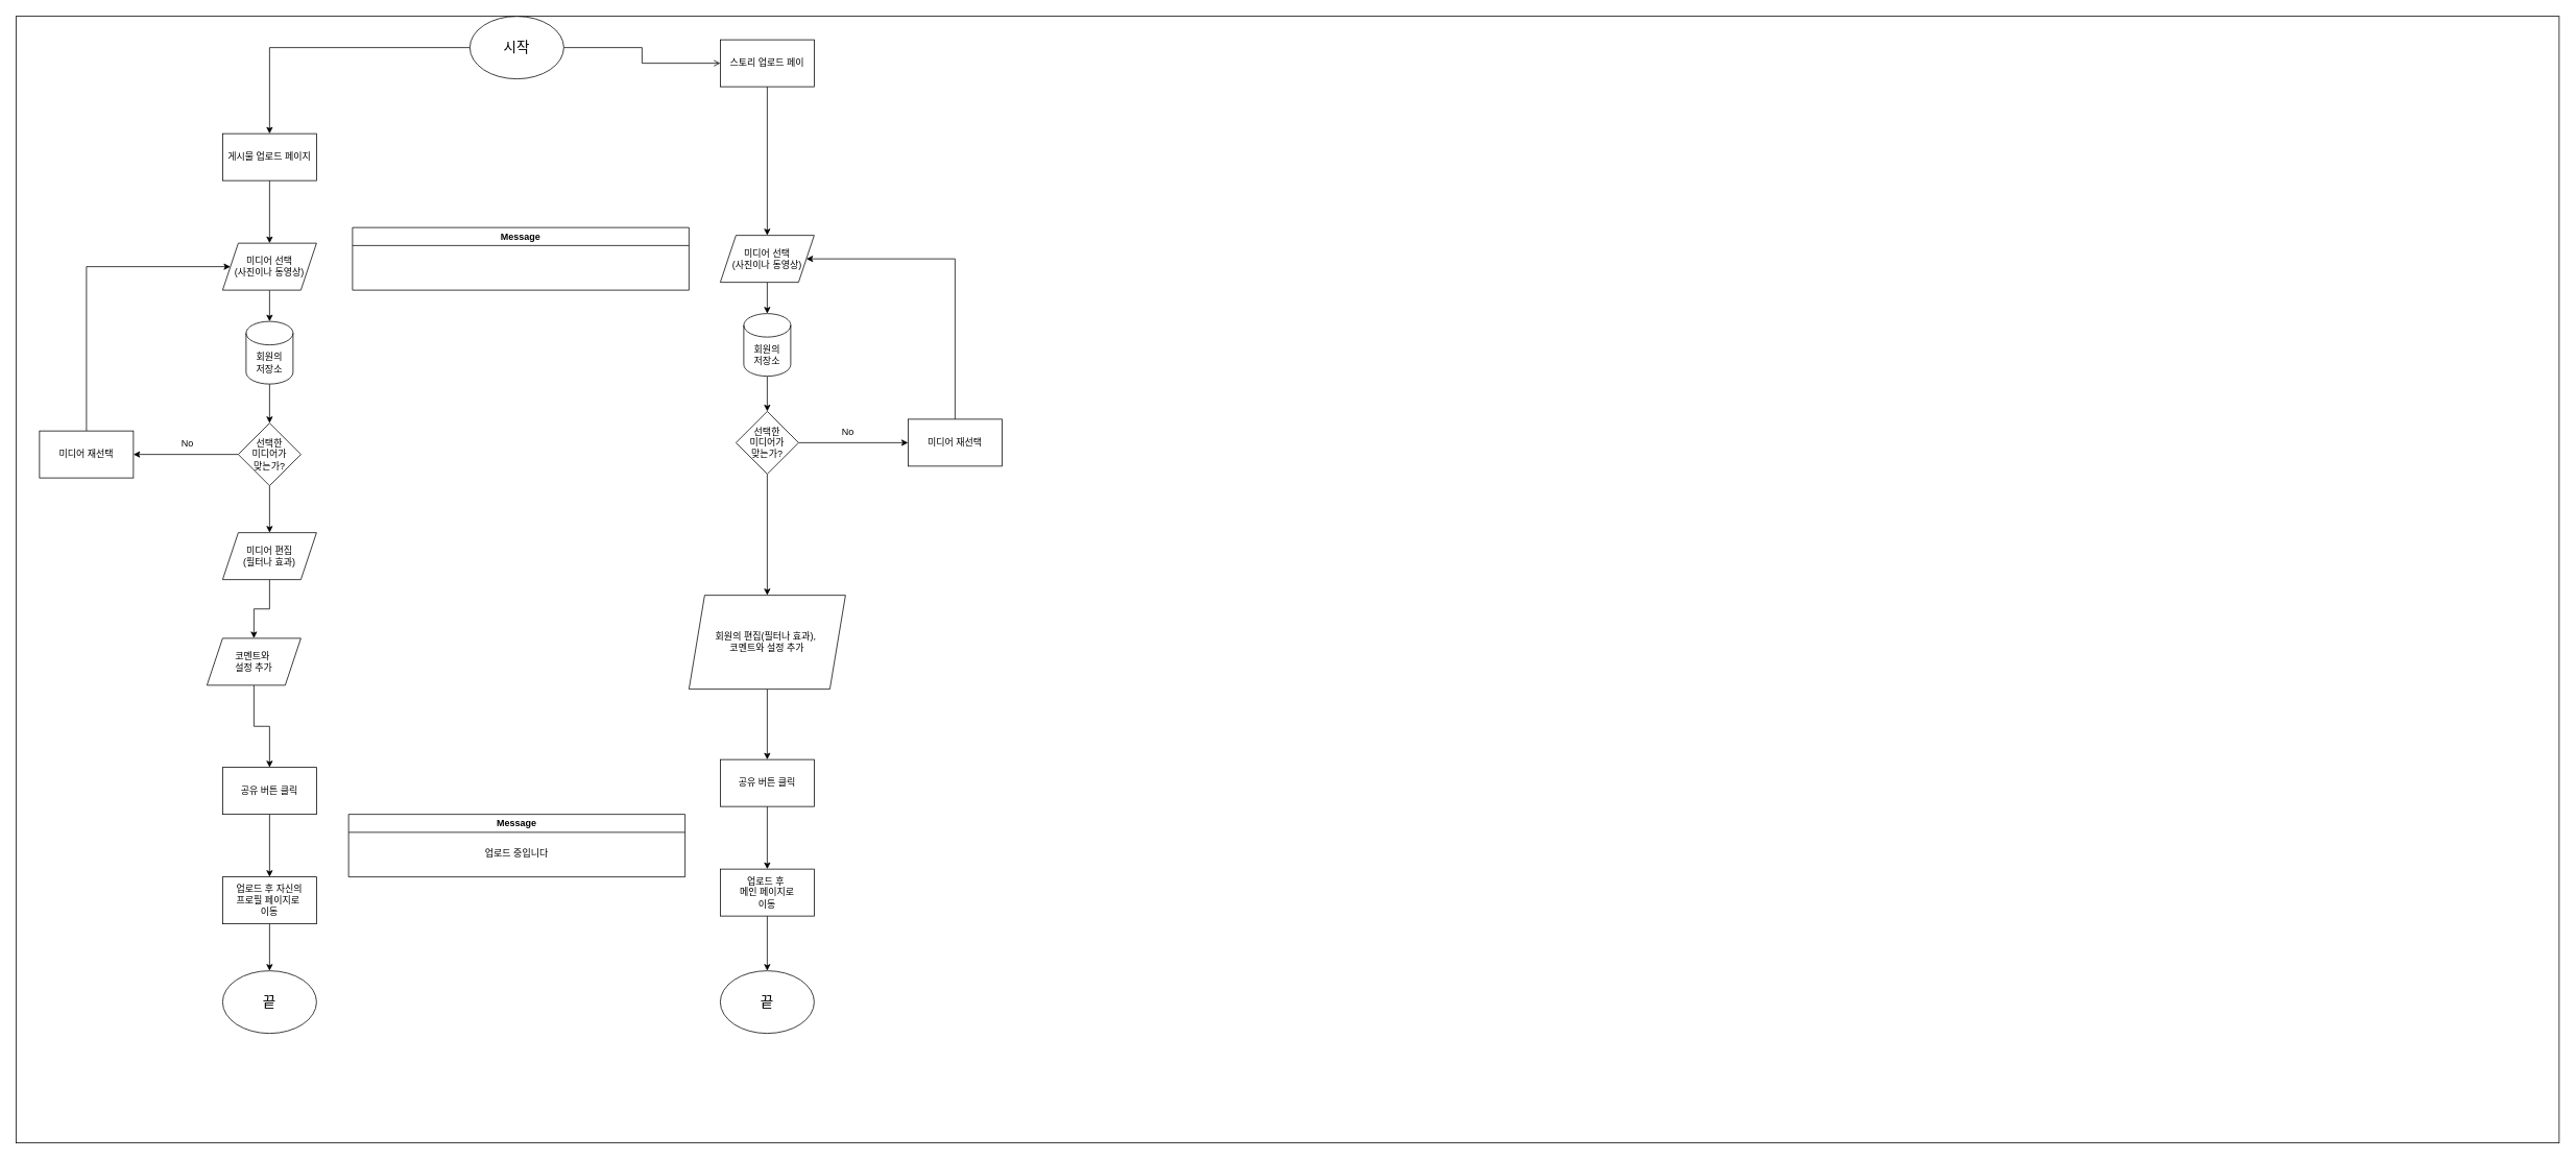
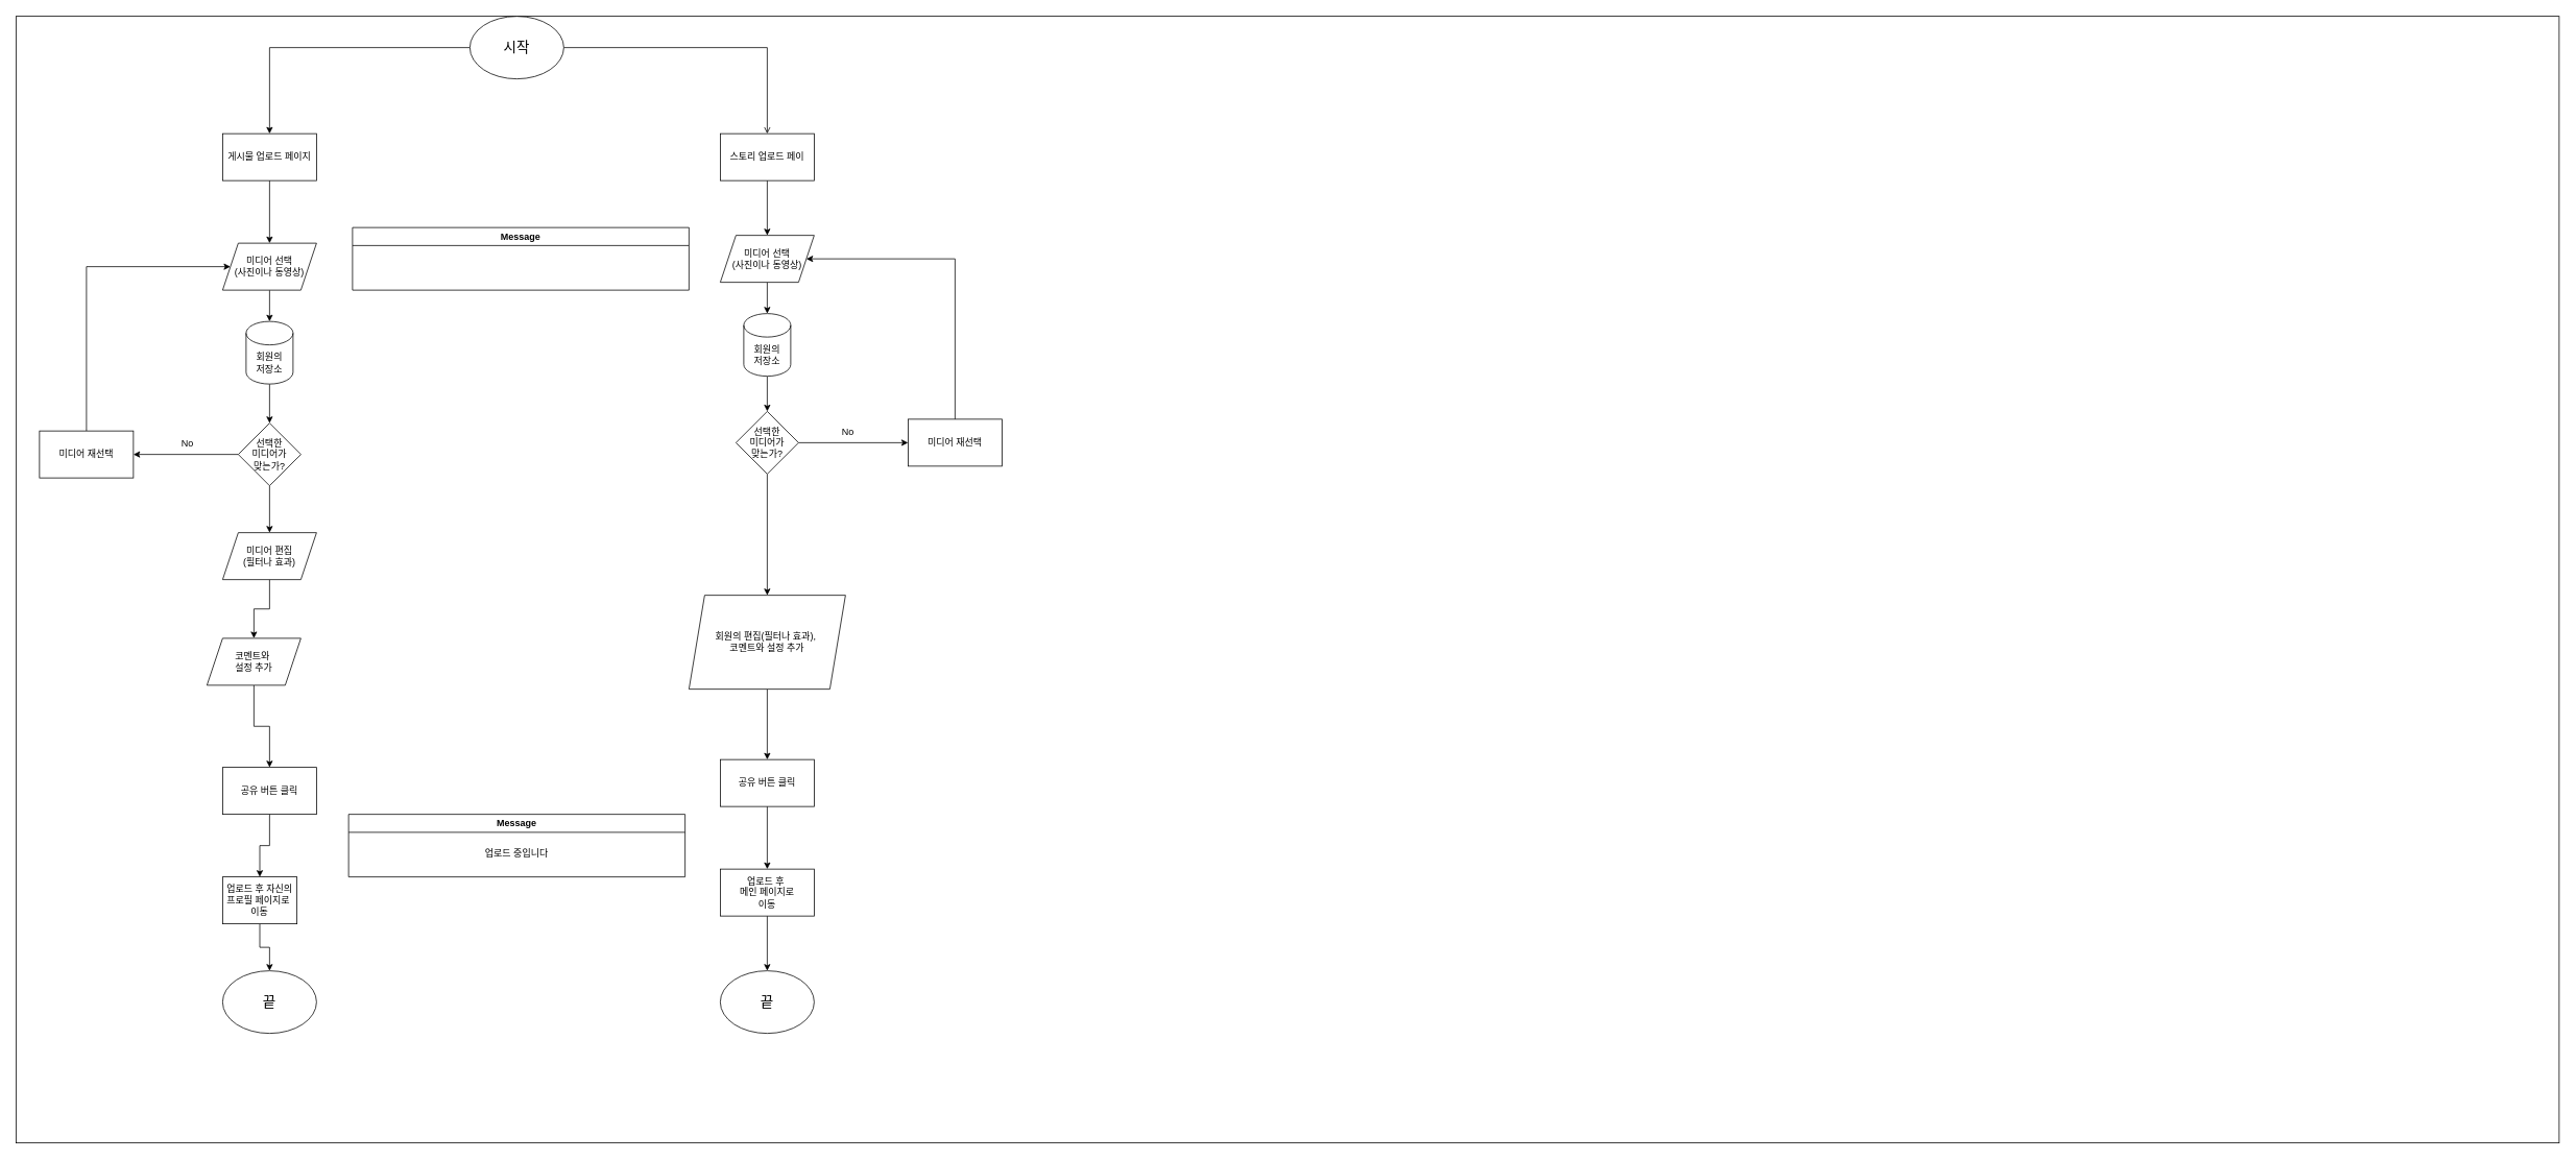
- <mxCell id="9" value="스토리 업로드 페이" style="rounded=0;whiteSpace=wrap;html=1;" vertex="1" parent="1"><mxGeometry x="920" y="50" width="120" height="60" as="geometry" /></mxCell>
+ <mxCell id="9" value="스토리 업로드 페이" style="rounded=0;whiteSpace=wrap;html=1;" vertex="1" parent="1"><mxGeometry x="920" y="170" width="120" height="60" as="geometry" /></mxCell>
- <mxCell id="44" value="업로드 후 자신의&lt;div&gt;프로필 페이지로&amp;nbsp;&lt;/div&gt;&lt;div&gt;이동&lt;/div&gt;" style="whiteSpace=wrap;html=1;" vertex="1" parent="1"><mxGeometry x="284" y="1120" width="120" height="60" as="geometry" /></mxCell>
+ <mxCell id="44" value="업로드 후 자신의&lt;div&gt;프로필 페이지로&amp;nbsp;&lt;/div&gt;&lt;div&gt;이동&lt;/div&gt;" style="whiteSpace=wrap;html=1;" vertex="1" parent="1"><mxGeometry x="284" y="1120" width="95" height="60" as="geometry" /></mxCell>
